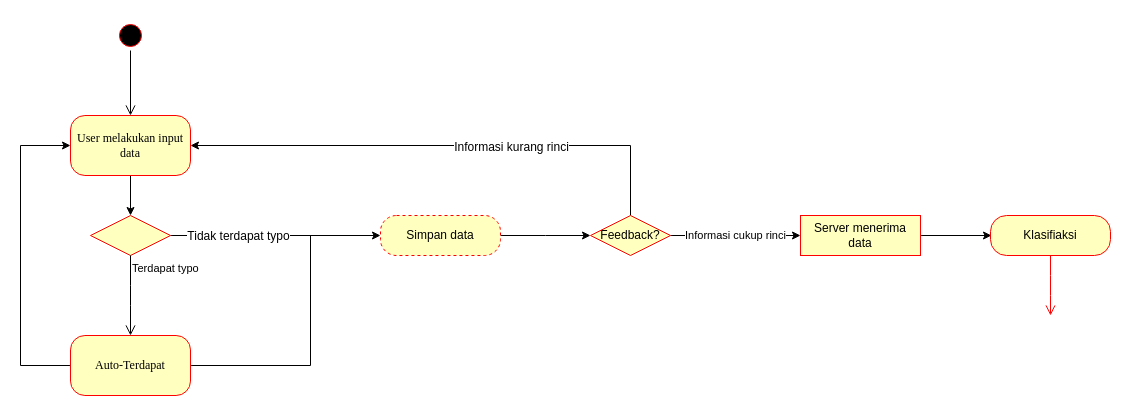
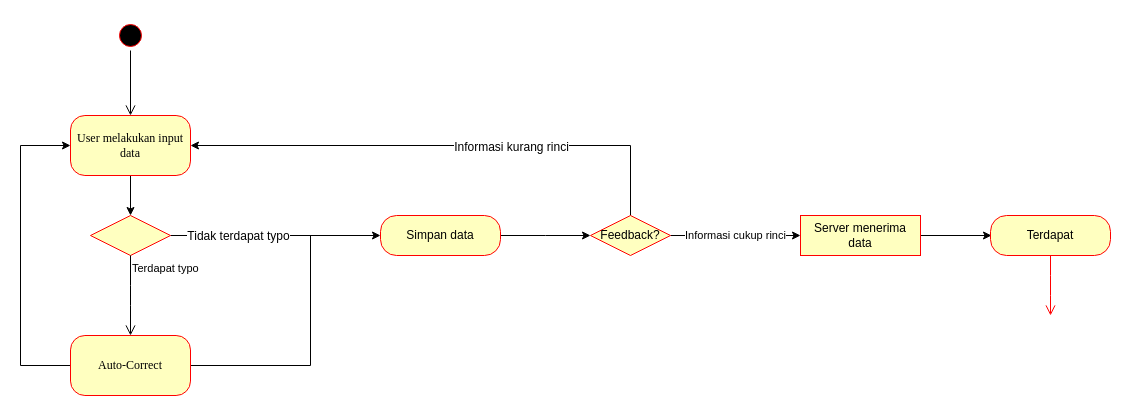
- <mxCell id="14" value="Simpan data" style="rounded=1;whiteSpace=wrap;html=1;arcSize=40;fontColor=#000000;fillColor=#ffffc0;strokeColor=#ff0000;dashed=1;" vertex="1" parent="1"><mxGeometry x="380" y="215" width="120" height="40" as="geometry" /></mxCell>
+ <mxCell id="14" value="Simpan data" style="rounded=1;whiteSpace=wrap;html=1;arcSize=40;fontColor=#000000;fillColor=#ffffc0;strokeColor=#ff0000;" vertex="1" parent="1"><mxGeometry x="380" y="215" width="120" height="40" as="geometry" /></mxCell>
- <mxCell id="21" value="Klasifiaksi" style="rounded=1;whiteSpace=wrap;html=1;arcSize=40;fontColor=#000000;fillColor=#ffffc0;strokeColor=#ff0000;" vertex="1" parent="1"><mxGeometry x="990" y="215" width="120" height="40" as="geometry" /></mxCell>
+ <mxCell id="21" value="Terdapat" style="rounded=1;whiteSpace=wrap;html=1;arcSize=40;fontColor=#000000;fillColor=#ffffc0;strokeColor=#ff0000;" vertex="1" parent="1"><mxGeometry x="990" y="215" width="120" height="40" as="geometry" /></mxCell>
- <mxCell id="8" value="Auto-Terdapat" style="rounded=1;whiteSpace=wrap;html=1;arcSize=24;fillColor=#ffffc0;strokeColor=#ff0000;shadow=0;comic=0;labelBackgroundColor=none;fontFamily=Verdana;fontSize=12;fontColor=#000000;align=center;" vertex="1" parent="1"><mxGeometry x="70" y="335" width="120" height="60" as="geometry" /></mxCell>
+ <mxCell id="8" value="Auto-Correct" style="rounded=1;whiteSpace=wrap;html=1;arcSize=24;fillColor=#ffffc0;strokeColor=#ff0000;shadow=0;comic=0;labelBackgroundColor=none;fontFamily=Verdana;fontSize=12;fontColor=#000000;align=center;" vertex="1" parent="1"><mxGeometry x="70" y="335" width="120" height="60" as="geometry" /></mxCell>
